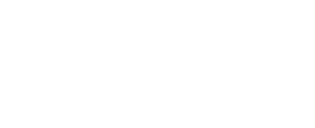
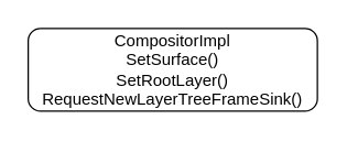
+ <mxCell id="2" value="CompositorImpl&lt;br&gt;SetSurface()&lt;br&gt;SetRootLayer()&lt;br&gt;RequestNewLayerTreeFrameSink()" style="rounded=1;whiteSpace=wrap;html=1;" vertex="1" parent="1"><mxGeometry x="20" y="20" width="210" height="60" as="geometry" /></mxCell>
